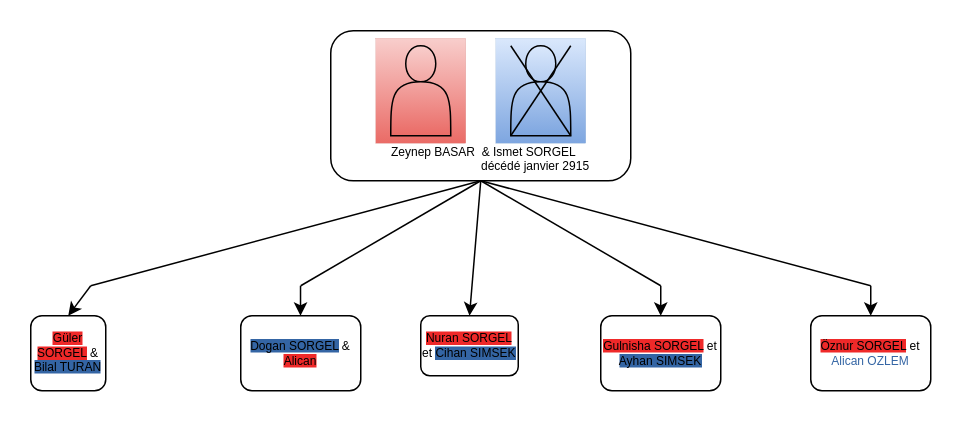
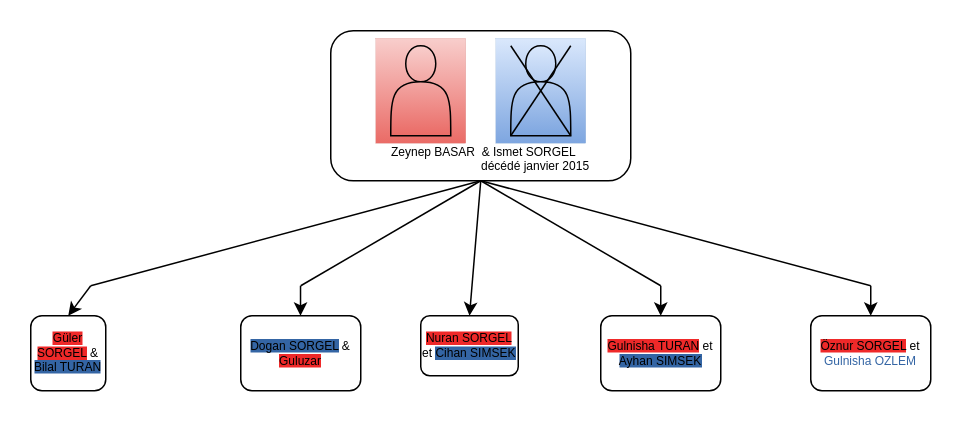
- <mxCell id="2" value="&lt;div&gt;&lt;br&gt;&lt;/div&gt;&lt;div&gt;&lt;br&gt;&lt;/div&gt;&lt;div&gt;&lt;br&gt;&lt;/div&gt;&lt;div&gt;&lt;br&gt;&lt;/div&gt;&lt;div&gt;&lt;br&gt;&lt;/div&gt;&lt;div style=&quot;font-size: 8px;&quot;&gt;&amp;nbsp; Zeynep BASAR&amp;nbsp; &amp;amp; Ismet SORGEL&lt;br&gt;&amp;nbsp;&amp;nbsp;&amp;nbsp;&amp;nbsp;&amp;nbsp;&amp;nbsp;&amp;nbsp;&amp;nbsp;&amp;nbsp;&amp;nbsp;&amp;nbsp;&amp;nbsp;&amp;nbsp;&amp;nbsp;&amp;nbsp;&amp;nbsp;&amp;nbsp;&amp;nbsp;&amp;nbsp;&amp;nbsp;&amp;nbsp;&amp;nbsp;&amp;nbsp;&amp;nbsp;&amp;nbsp;&amp;nbsp;&amp;nbsp;&amp;nbsp;&amp;nbsp;&amp;nbsp;&amp;nbsp;&amp;nbsp; décédé janvier 2915&lt;br&gt;&lt;/div&gt;" style="rounded=1;whiteSpace=wrap;html=1;fontSize=12;glass=0;strokeWidth=1;shadow=0;" parent="1" vertex="1"><mxGeometry x="220" y="20" width="200" height="100" as="geometry" /></mxCell>
+ <mxCell id="2" value="&lt;div&gt;&lt;br&gt;&lt;/div&gt;&lt;div&gt;&lt;br&gt;&lt;/div&gt;&lt;div&gt;&lt;br&gt;&lt;/div&gt;&lt;div&gt;&lt;br&gt;&lt;/div&gt;&lt;div&gt;&lt;br&gt;&lt;/div&gt;&lt;div style=&quot;font-size: 8px;&quot;&gt;&amp;nbsp; Zeynep BASAR&amp;nbsp; &amp;amp; Ismet SORGEL&lt;br&gt;&amp;nbsp;&amp;nbsp;&amp;nbsp;&amp;nbsp;&amp;nbsp;&amp;nbsp;&amp;nbsp;&amp;nbsp;&amp;nbsp;&amp;nbsp;&amp;nbsp;&amp;nbsp;&amp;nbsp;&amp;nbsp;&amp;nbsp;&amp;nbsp;&amp;nbsp;&amp;nbsp;&amp;nbsp;&amp;nbsp;&amp;nbsp;&amp;nbsp;&amp;nbsp;&amp;nbsp;&amp;nbsp;&amp;nbsp;&amp;nbsp;&amp;nbsp;&amp;nbsp;&amp;nbsp;&amp;nbsp;&amp;nbsp; décédé janvier 2015&lt;br&gt;&lt;/div&gt;" style="rounded=1;whiteSpace=wrap;html=1;fontSize=12;glass=0;strokeWidth=1;shadow=0;" parent="1" vertex="1"><mxGeometry x="220" y="20" width="200" height="100" as="geometry" /></mxCell>
- <mxCell id="7" value="&lt;span style=&quot;background-color: rgb(52, 101, 164);&quot;&gt;Dogan SORGEL&lt;/span&gt; &amp;amp; &lt;span style=&quot;background-color: rgb(239, 41, 41);&quot;&gt;Alican&lt;/span&gt;" style="rounded=1;whiteSpace=wrap;html=1;fontSize=8;glass=0;strokeWidth=1;shadow=0;" parent="1" vertex="1"><mxGeometry x="160" y="210" width="80" height="50" as="geometry" /></mxCell>
+ <mxCell id="7" value="&lt;span style=&quot;background-color: rgb(52, 101, 164);&quot;&gt;Dogan SORGEL&lt;/span&gt; &amp;amp; &lt;span style=&quot;background-color: rgb(239, 41, 41);&quot;&gt;Guluzar&lt;/span&gt;" style="rounded=1;whiteSpace=wrap;html=1;fontSize=8;glass=0;strokeWidth=1;shadow=0;" parent="1" vertex="1"><mxGeometry x="160" y="210" width="80" height="50" as="geometry" /></mxCell>
- <mxCell id="13" value="&lt;span style=&quot;background-color: rgb(239, 41, 41);&quot;&gt;Gulnisha SORGEL&lt;/span&gt; et &lt;span style=&quot;background-color: rgb(52, 101, 164);&quot;&gt;Ayhan SIMSEK&lt;/span&gt;" style="rounded=1;whiteSpace=wrap;html=1;fontSize=8;glass=0;strokeWidth=1;shadow=0;" parent="1" vertex="1"><mxGeometry x="400" y="210" width="80" height="50" as="geometry" /></mxCell>
+ <mxCell id="13" value="&lt;span style=&quot;background-color: rgb(239, 41, 41);&quot;&gt;Gulnisha TURAN&lt;/span&gt; et &lt;span style=&quot;background-color: rgb(52, 101, 164);&quot;&gt;Ayhan SIMSEK&lt;/span&gt;" style="rounded=1;whiteSpace=wrap;html=1;fontSize=8;glass=0;strokeWidth=1;shadow=0;" parent="1" vertex="1"><mxGeometry x="400" y="210" width="80" height="50" as="geometry" /></mxCell>
- <mxCell id="14" value="&lt;span style=&quot;background-color: rgb(239, 41, 41);&quot;&gt;Öznur SORGEL&lt;/span&gt; et &lt;font color=&quot;#3465a4&quot;&gt;Alican OZLEM&lt;/font&gt;" style="rounded=1;whiteSpace=wrap;html=1;fontSize=8;glass=0;strokeWidth=1;shadow=0;" parent="1" vertex="1"><mxGeometry x="540" y="210" width="80" height="50" as="geometry" /></mxCell>
+ <mxCell id="14" value="&lt;span style=&quot;background-color: rgb(239, 41, 41);&quot;&gt;Öznur SORGEL&lt;/span&gt; et &lt;font color=&quot;#3465a4&quot;&gt;Gulnisha OZLEM&lt;/font&gt;" style="rounded=1;whiteSpace=wrap;html=1;fontSize=8;glass=0;strokeWidth=1;shadow=0;" parent="1" vertex="1"><mxGeometry x="540" y="210" width="80" height="50" as="geometry" /></mxCell>
